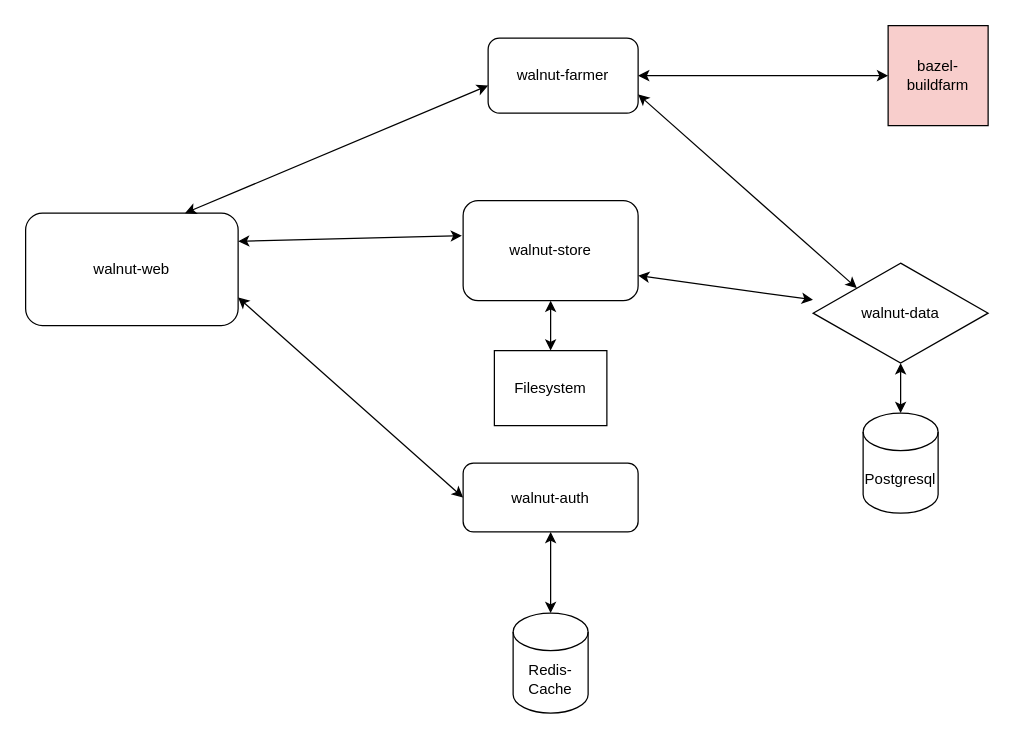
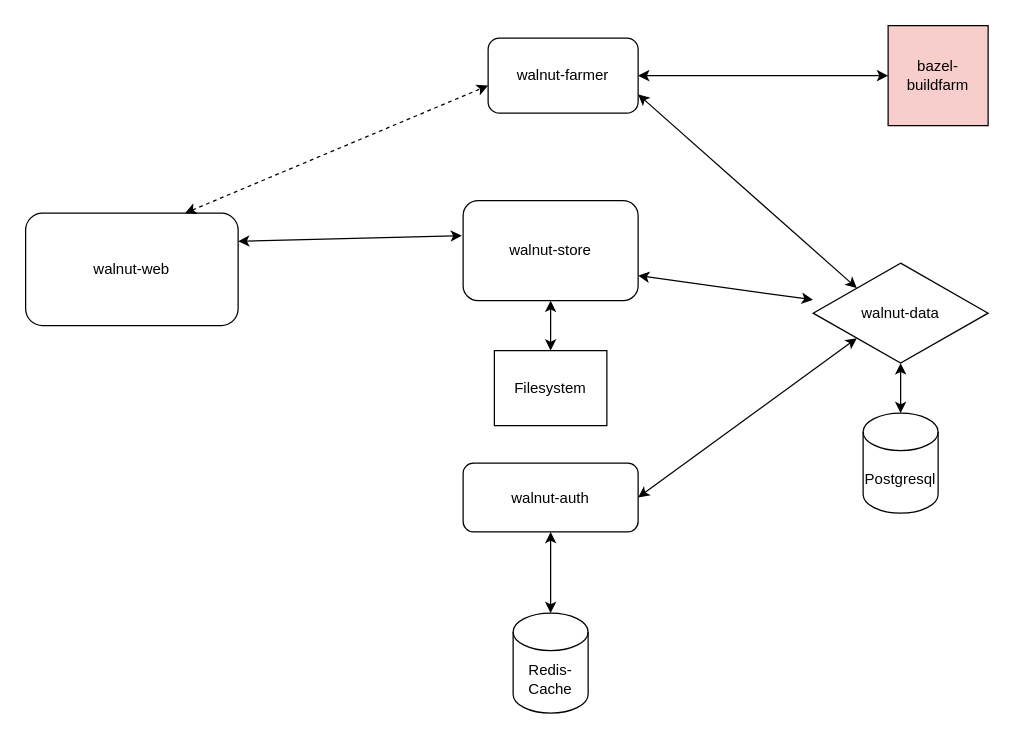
- <mxCell id="9" value="" style="endArrow=classic;startArrow=classic;html=1;rounded=0;entryX=0;entryY=0.633;entryDx=0;entryDy=0;exitX=0.75;exitY=0;exitDx=0;exitDy=0;entryPerimeter=0;" parent="1" source="2" target="8" edge="1"><mxGeometry width="50" height="50" relative="1" as="geometry"><mxPoint x="170" y="70" as="sourcePoint" /><mxPoint x="280" y="105" as="targetPoint" /></mxGeometry></mxCell>
+ <mxCell id="9" value="" style="endArrow=classic;startArrow=classic;html=1;rounded=0;entryX=0;entryY=0.633;entryDx=0;entryDy=0;exitX=0.75;exitY=0;exitDx=0;exitDy=0;entryPerimeter=0;dashed=1;" parent="1" source="2" target="8" edge="1"><mxGeometry width="50" height="50" relative="1" as="geometry"><mxPoint x="170" y="70" as="sourcePoint" /><mxPoint x="280" y="105" as="targetPoint" /></mxGeometry></mxCell>
- <mxCell id="6" value="" style="endArrow=classic;startArrow=classic;html=1;rounded=0;entryX=0;entryY=0.5;entryDx=0;entryDy=0;exitX=1;exitY=0.75;exitDx=0;exitDy=0;" parent="1" source="2" target="5" edge="1"><mxGeometry width="50" height="50" relative="1" as="geometry"><mxPoint x="220" y="220" as="sourcePoint" /><mxPoint x="270" y="170" as="targetPoint" /></mxGeometry></mxCell>
+ <mxCell id="18" value="" style="endArrow=classic;startArrow=classic;html=1;rounded=0;entryX=0;entryY=1;entryDx=0;entryDy=0;exitX=1;exitY=0.5;exitDx=0;exitDy=0;" edge="1" parent="1" source="5" target="15"><mxGeometry width="50" height="50" relative="1" as="geometry"><mxPoint x="210" y="237.5" as="sourcePoint" /><mxPoint x="370" y="370" as="targetPoint" /></mxGeometry></mxCell>
